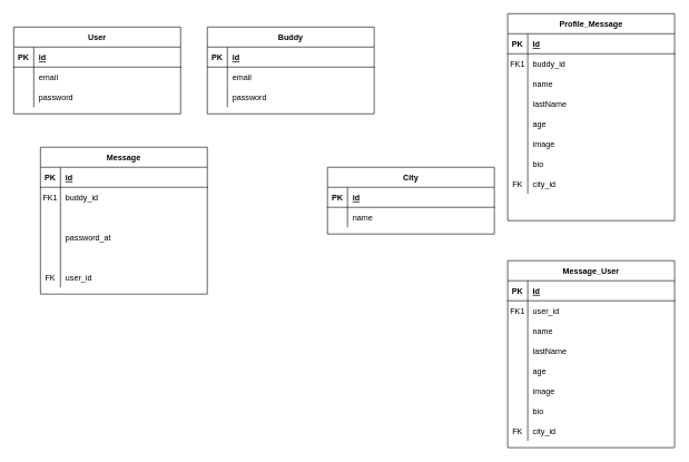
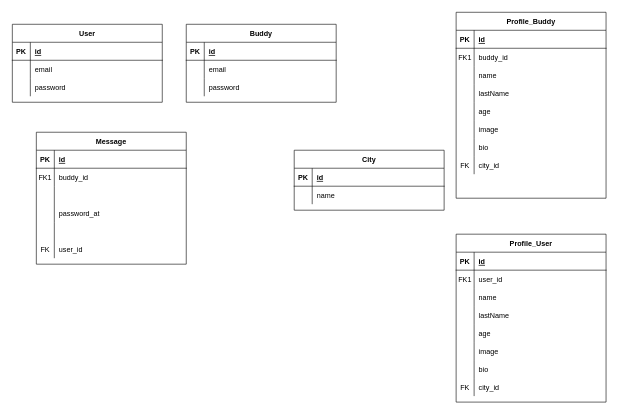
- <mxCell id="12" value="Profile_Message" style="shape=table;startSize=30;container=1;collapsible=1;childLayout=tableLayout;fixedRows=1;rowLines=0;fontStyle=1;align=center;resizeLast=1;" parent="1" vertex="1"><mxGeometry x="760" y="20" width="250" height="310" as="geometry" /></mxCell>
+ <mxCell id="12" value="Profile_Buddy" style="shape=table;startSize=30;container=1;collapsible=1;childLayout=tableLayout;fixedRows=1;rowLines=0;fontStyle=1;align=center;resizeLast=1;" parent="1" vertex="1"><mxGeometry x="760" y="20" width="250" height="310" as="geometry" /></mxCell>
- <mxCell id="49" value="Message_User" style="shape=table;startSize=30;container=1;collapsible=1;childLayout=tableLayout;fixedRows=1;rowLines=0;fontStyle=1;align=center;resizeLast=1;" parent="1" vertex="1"><mxGeometry x="760" y="390" width="250" height="280" as="geometry" /></mxCell>
+ <mxCell id="49" value="Profile_User" style="shape=table;startSize=30;container=1;collapsible=1;childLayout=tableLayout;fixedRows=1;rowLines=0;fontStyle=1;align=center;resizeLast=1;" parent="1" vertex="1"><mxGeometry x="760" y="390" width="250" height="280" as="geometry" /></mxCell>
